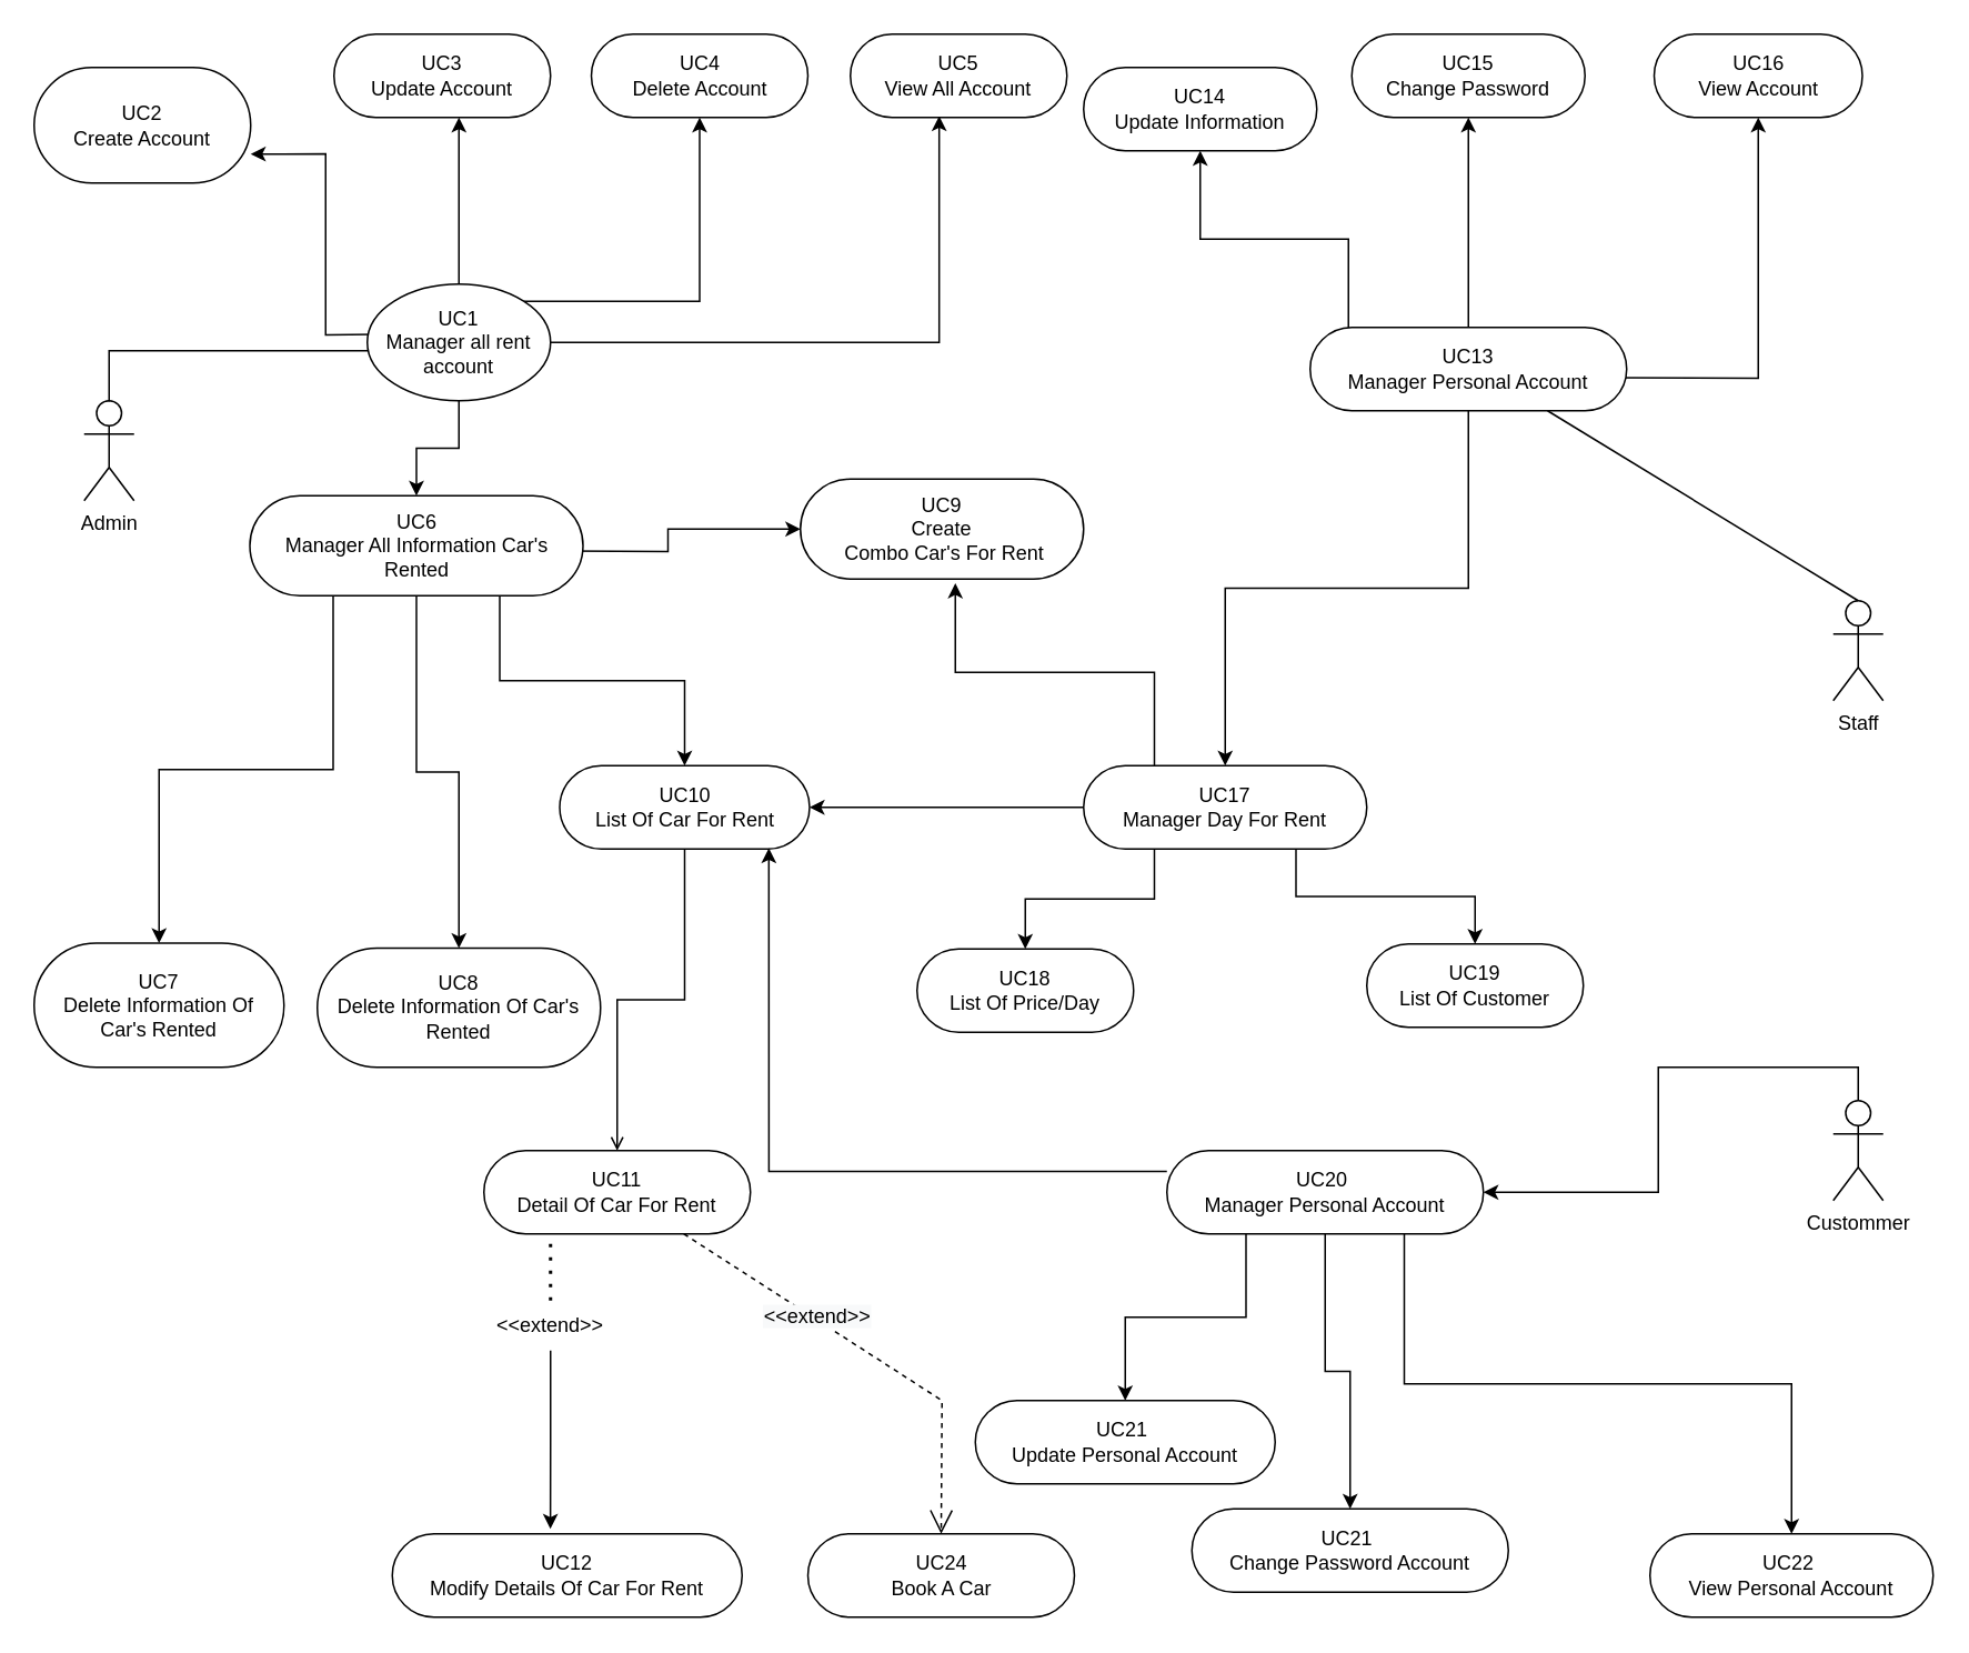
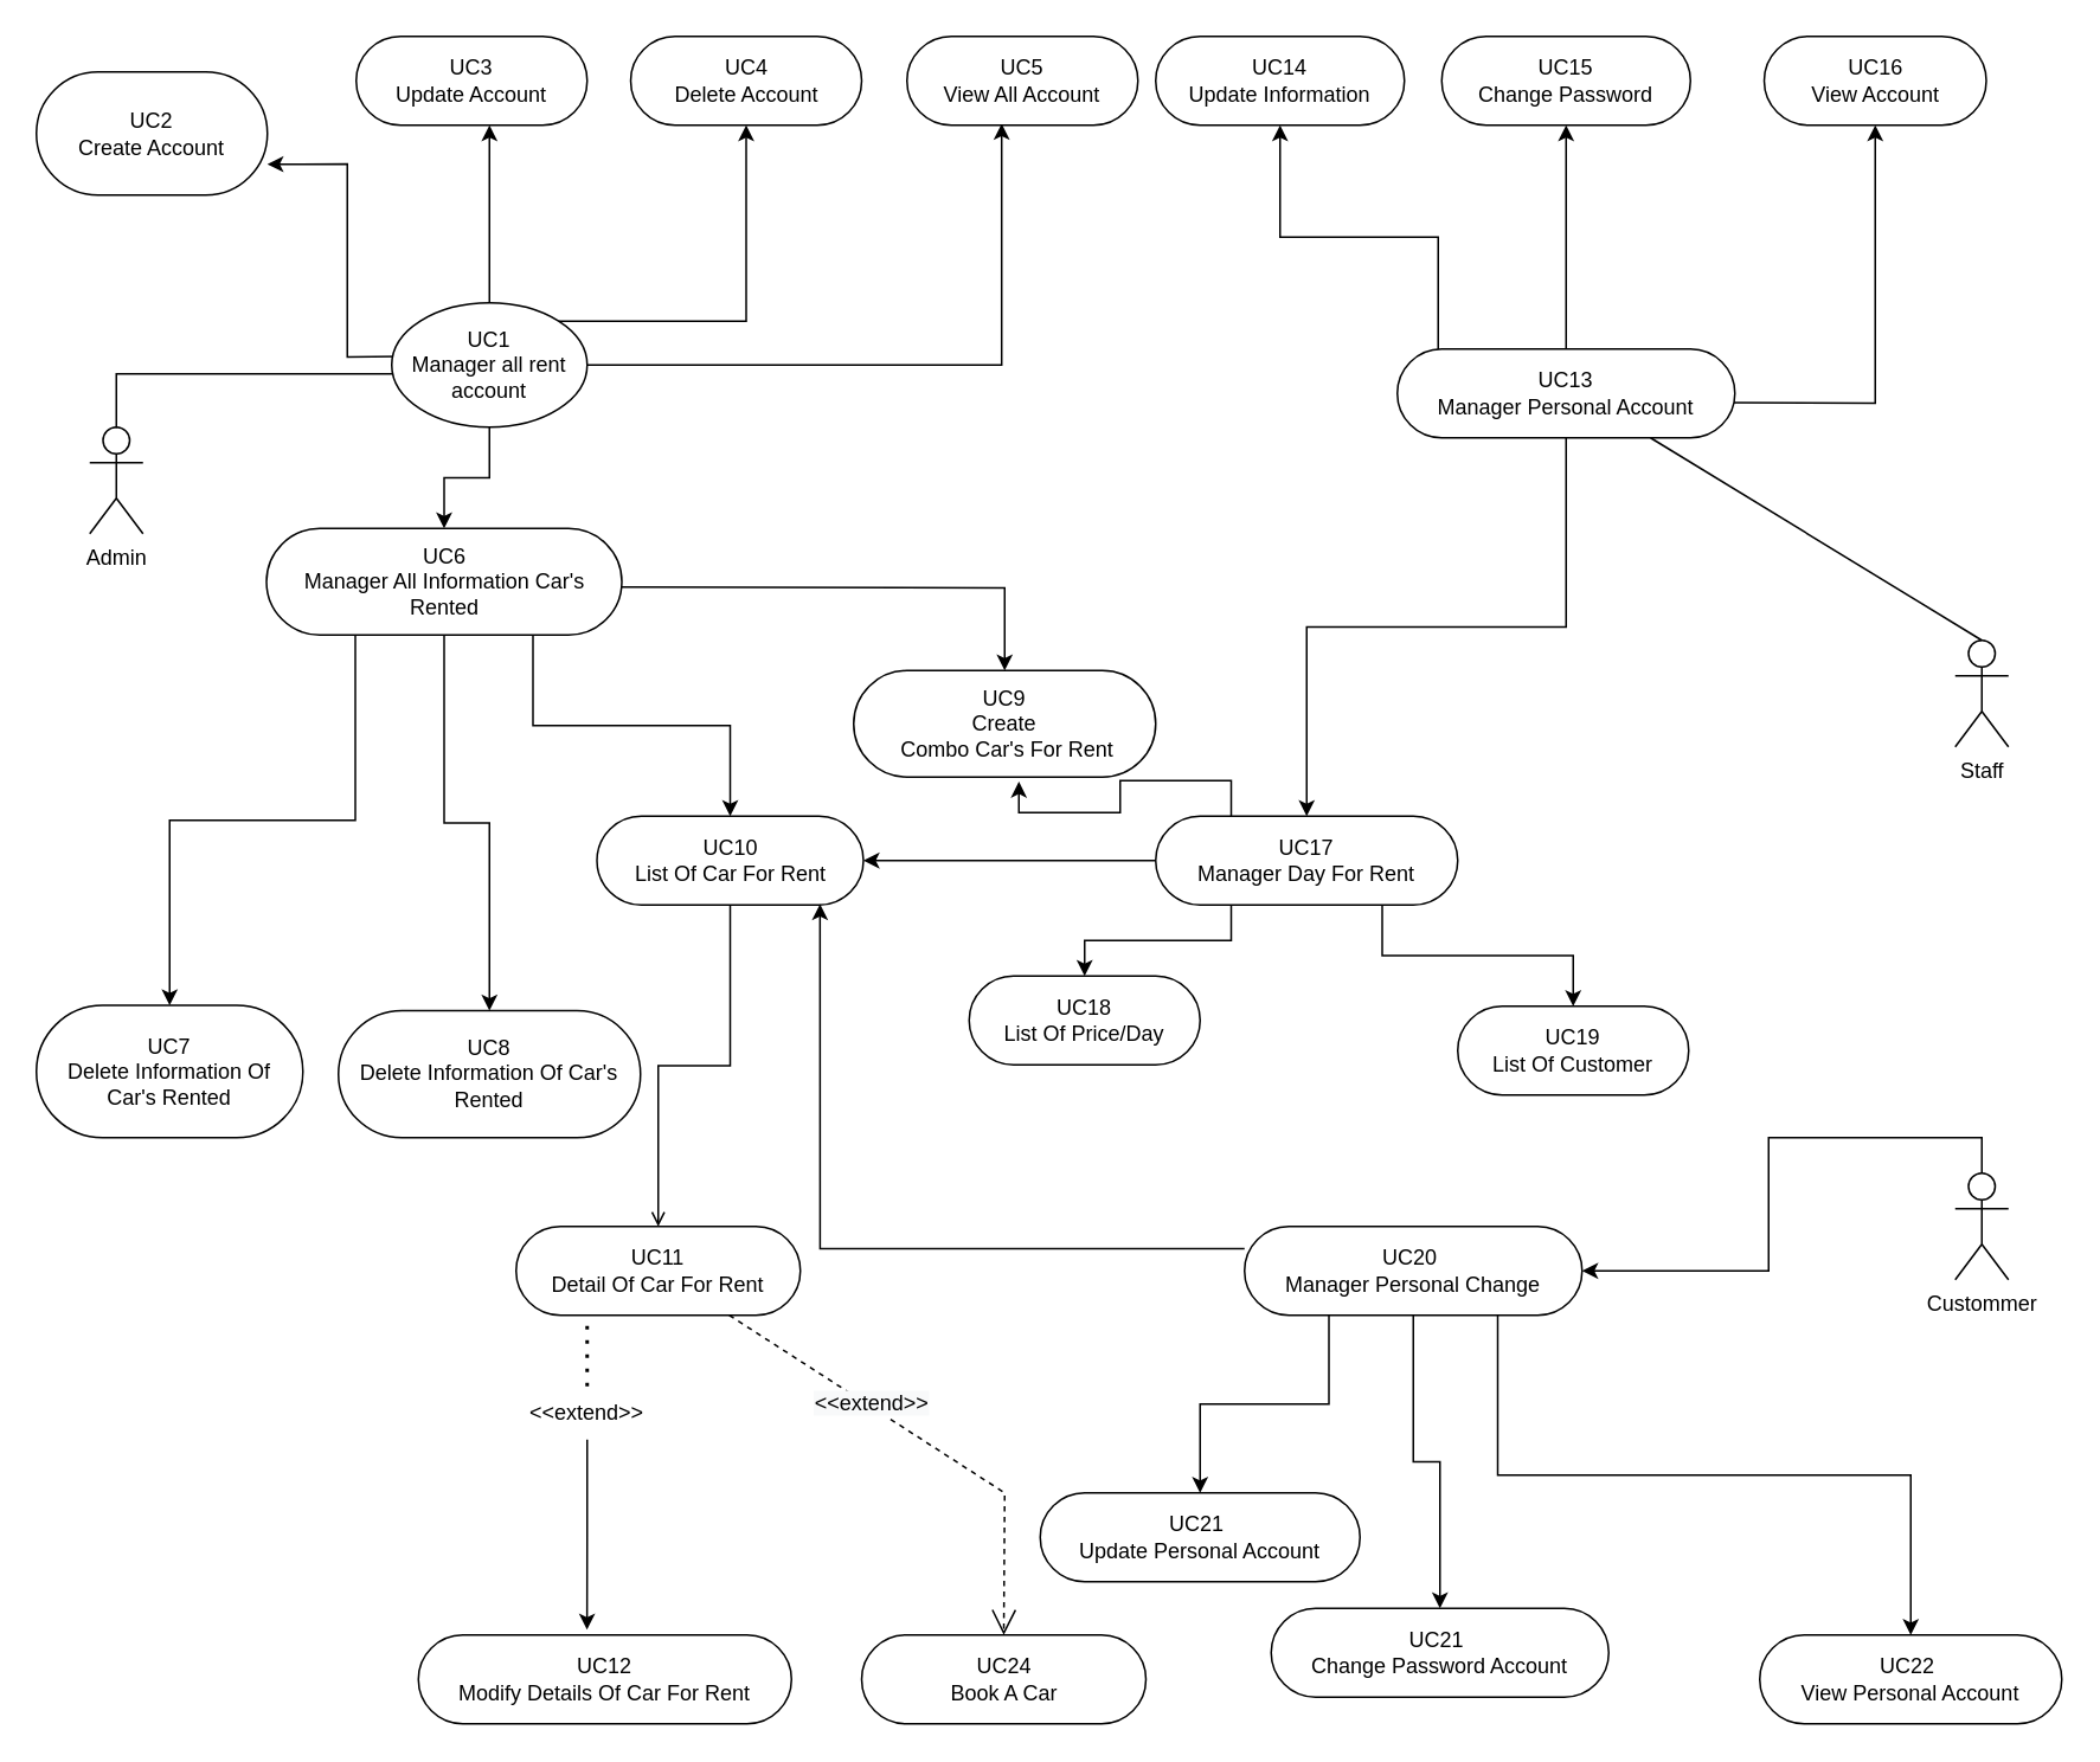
- <mxCell id="38" value="UC14&lt;br&gt;Update Information&lt;br&gt;" style="whiteSpace=wrap;html=1;rounded=1;arcSize=50;align=center;verticalAlign=middle;strokeWidth=1;autosize=1;spacing=4;treeFolding=1;treeMoving=1;newEdgeStyle={&quot;edgeStyle&quot;:&quot;entityRelationEdgeStyle&quot;,&quot;startArrow&quot;:&quot;none&quot;,&quot;endArrow&quot;:&quot;none&quot;,&quot;segment&quot;:10,&quot;curved&quot;:1};" parent="1" vertex="1"><mxGeometry x="650" y="40" width="140" height="50" as="geometry" /></mxCell>
+ <mxCell id="38" value="UC14&lt;br&gt;Update Information&lt;br&gt;" style="whiteSpace=wrap;html=1;rounded=1;arcSize=50;align=center;verticalAlign=middle;strokeWidth=1;autosize=1;spacing=4;treeFolding=1;treeMoving=1;newEdgeStyle={&quot;edgeStyle&quot;:&quot;entityRelationEdgeStyle&quot;,&quot;startArrow&quot;:&quot;none&quot;,&quot;endArrow&quot;:&quot;none&quot;,&quot;segment&quot;:10,&quot;curved&quot;:1};" parent="1" vertex="1"><mxGeometry x="650" y="20" width="140" height="50" as="geometry" /></mxCell>
- <mxCell id="25" value="UC9&lt;br&gt;Create&lt;br&gt;&amp;nbsp;Combo Car's For Rent" style="whiteSpace=wrap;html=1;rounded=1;arcSize=50;align=center;verticalAlign=middle;strokeWidth=1;autosize=1;spacing=4;treeFolding=1;treeMoving=1;newEdgeStyle={&quot;edgeStyle&quot;:&quot;entityRelationEdgeStyle&quot;,&quot;startArrow&quot;:&quot;none&quot;,&quot;endArrow&quot;:&quot;none&quot;,&quot;segment&quot;:10,&quot;curved&quot;:1};" parent="1" vertex="1"><mxGeometry x="480" y="287" width="170" height="60" as="geometry" /></mxCell>
+ <mxCell id="25" value="UC9&lt;br&gt;Create&lt;br&gt;&amp;nbsp;Combo Car's For Rent" style="whiteSpace=wrap;html=1;rounded=1;arcSize=50;align=center;verticalAlign=middle;strokeWidth=1;autosize=1;spacing=4;treeFolding=1;treeMoving=1;newEdgeStyle={&quot;edgeStyle&quot;:&quot;entityRelationEdgeStyle&quot;,&quot;startArrow&quot;:&quot;none&quot;,&quot;endArrow&quot;:&quot;none&quot;,&quot;segment&quot;:10,&quot;curved&quot;:1};" parent="1" vertex="1"><mxGeometry x="480" y="377" width="170" height="60" as="geometry" /></mxCell>
- <mxCell id="42" value="UC18&lt;br&gt;List Of Price/Day" style="whiteSpace=wrap;html=1;rounded=1;arcSize=50;align=center;verticalAlign=middle;strokeWidth=1;autosize=1;spacing=4;treeFolding=1;treeMoving=1;newEdgeStyle={&quot;edgeStyle&quot;:&quot;entityRelationEdgeStyle&quot;,&quot;startArrow&quot;:&quot;none&quot;,&quot;endArrow&quot;:&quot;none&quot;,&quot;segment&quot;:10,&quot;curved&quot;:1};" parent="1" vertex="1"><mxGeometry x="550" y="569" width="130" height="50" as="geometry" /></mxCell>
+ <mxCell id="42" value="UC18&lt;br&gt;List Of Price/Day" style="whiteSpace=wrap;html=1;rounded=1;arcSize=50;align=center;verticalAlign=middle;strokeWidth=1;autosize=1;spacing=4;treeFolding=1;treeMoving=1;newEdgeStyle={&quot;edgeStyle&quot;:&quot;entityRelationEdgeStyle&quot;,&quot;startArrow&quot;:&quot;none&quot;,&quot;endArrow&quot;:&quot;none&quot;,&quot;segment&quot;:10,&quot;curved&quot;:1};" parent="1" vertex="1"><mxGeometry x="545" y="549" width="130" height="50" as="geometry" /></mxCell>
- <mxCell id="55" value="UC20&amp;nbsp;&lt;br&gt;Manager Personal Account&lt;br&gt;" style="whiteSpace=wrap;html=1;rounded=1;arcSize=50;align=center;verticalAlign=middle;strokeWidth=1;autosize=1;spacing=4;treeFolding=1;treeMoving=1;newEdgeStyle={&quot;edgeStyle&quot;:&quot;entityRelationEdgeStyle&quot;,&quot;startArrow&quot;:&quot;none&quot;,&quot;endArrow&quot;:&quot;none&quot;,&quot;segment&quot;:10,&quot;curved&quot;:1};" parent="1" vertex="1"><mxGeometry x="700" y="690" width="190" height="50" as="geometry" /></mxCell>
+ <mxCell id="55" value="UC20&amp;nbsp;&lt;br&gt;Manager Personal Change&lt;br&gt;" style="whiteSpace=wrap;html=1;rounded=1;arcSize=50;align=center;verticalAlign=middle;strokeWidth=1;autosize=1;spacing=4;treeFolding=1;treeMoving=1;newEdgeStyle={&quot;edgeStyle&quot;:&quot;entityRelationEdgeStyle&quot;,&quot;startArrow&quot;:&quot;none&quot;,&quot;endArrow&quot;:&quot;none&quot;,&quot;segment&quot;:10,&quot;curved&quot;:1};" parent="1" vertex="1"><mxGeometry x="700" y="690" width="190" height="50" as="geometry" /></mxCell>
